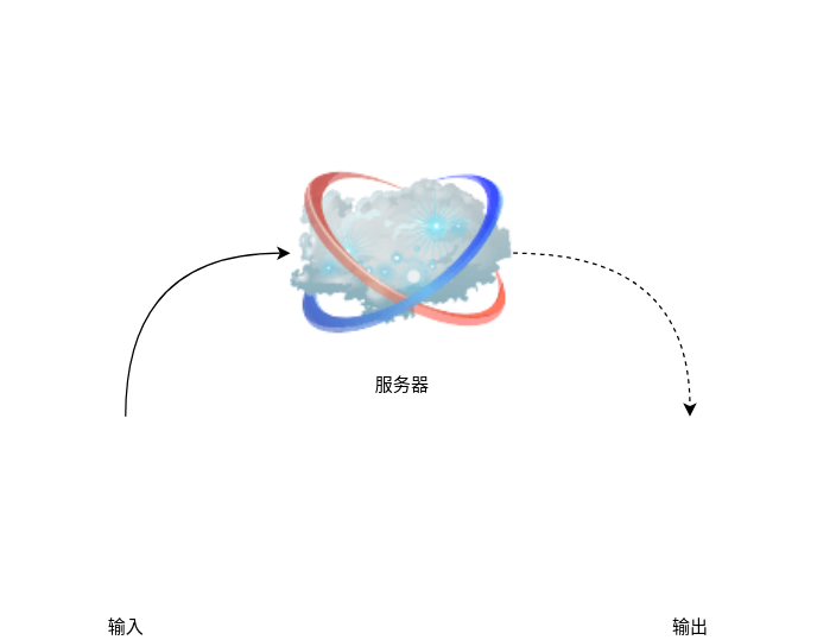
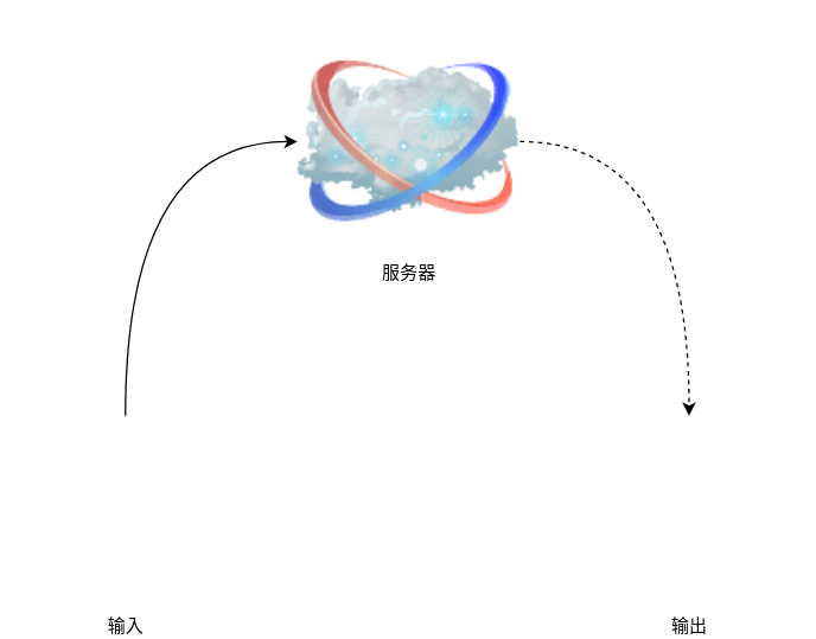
- <mxCell id="4" value="服务器" style="image;html=1;labelBackgroundColor=#ffffff;image=img/lib/clip_art/networking/Cloud_128x128.png" vertex="1" parent="1"><mxGeometry x="195" y="95" width="150" height="150" as="geometry" /></mxCell>
+ <mxCell id="4" value="服务器" style="image;html=1;labelBackgroundColor=#ffffff;image=img/lib/clip_art/networking/Cloud_128x128.png" vertex="1" parent="1"><mxGeometry x="200" y="20" width="150" height="150" as="geometry" /></mxCell>
